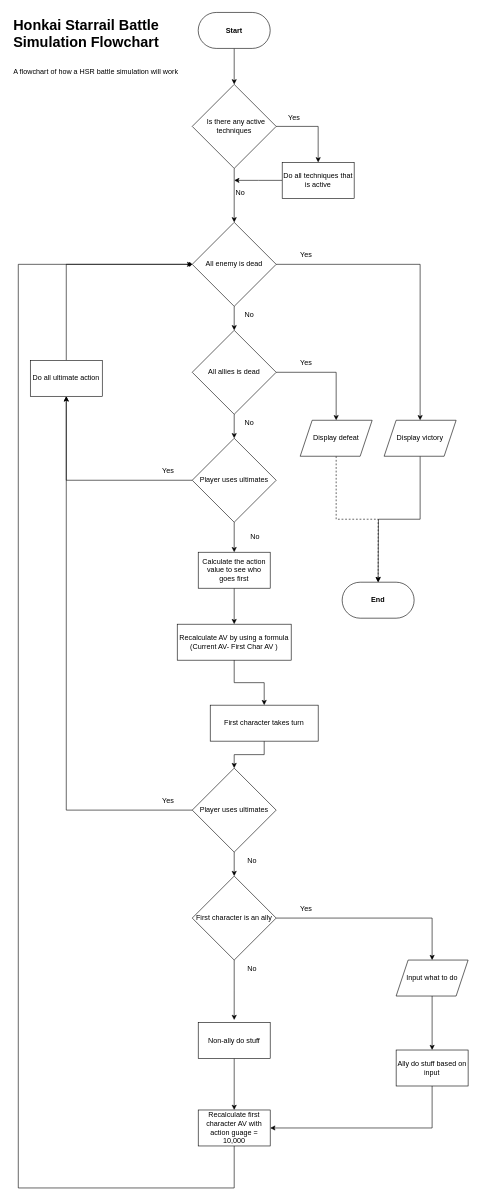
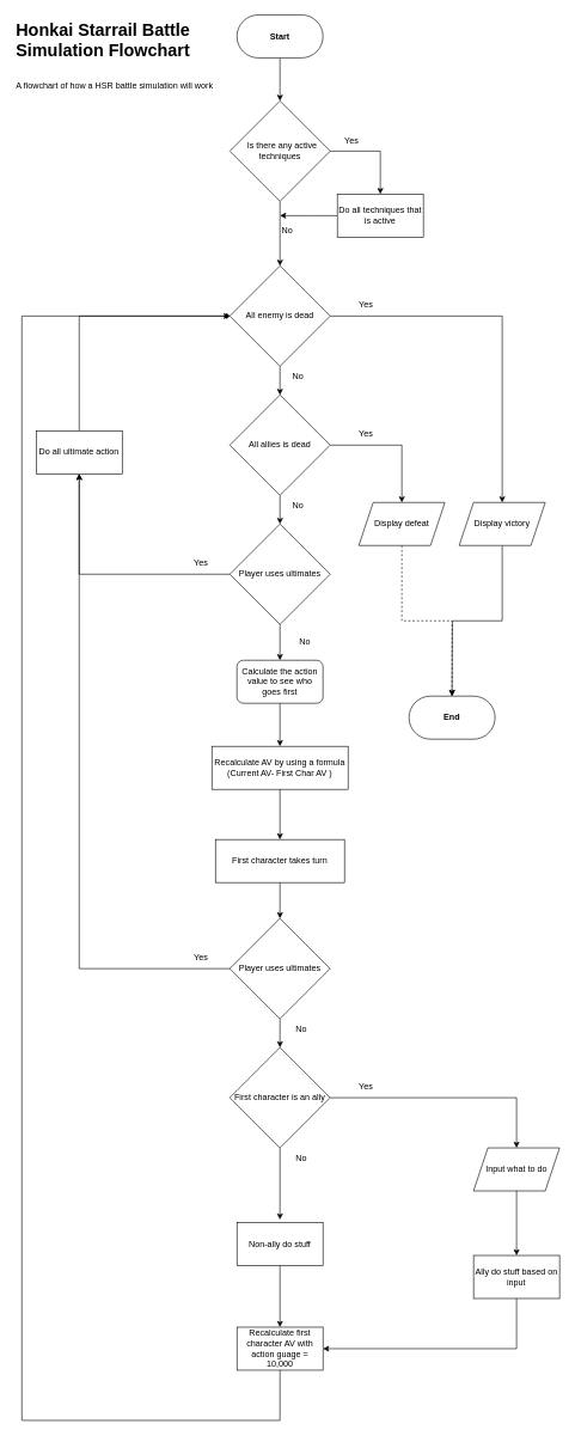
- <mxCell id="11" value="Calculate the action value to see who goes first" style="rounded=0;whiteSpace=wrap;html=1;" parent="1" vertex="1"><mxGeometry x="330" y="920" width="120" height="60" as="geometry" /></mxCell>
+ <mxCell id="11" value="Calculate the action value to see who goes first" style="whiteSpace=wrap;html=1;rounded=1;" parent="1" vertex="1"><mxGeometry x="330" y="920" width="120" height="60" as="geometry" /></mxCell>
- <mxCell id="30" value="First character takes turn" style="rounded=0;whiteSpace=wrap;html=1;" parent="1" vertex="1"><mxGeometry x="350" y="1175" width="180" height="60" as="geometry" /></mxCell>
+ <mxCell id="30" value="First character takes turn" style="rounded=0;whiteSpace=wrap;html=1;" parent="1" vertex="1"><mxGeometry x="300" y="1170" width="180" height="60" as="geometry" /></mxCell>
